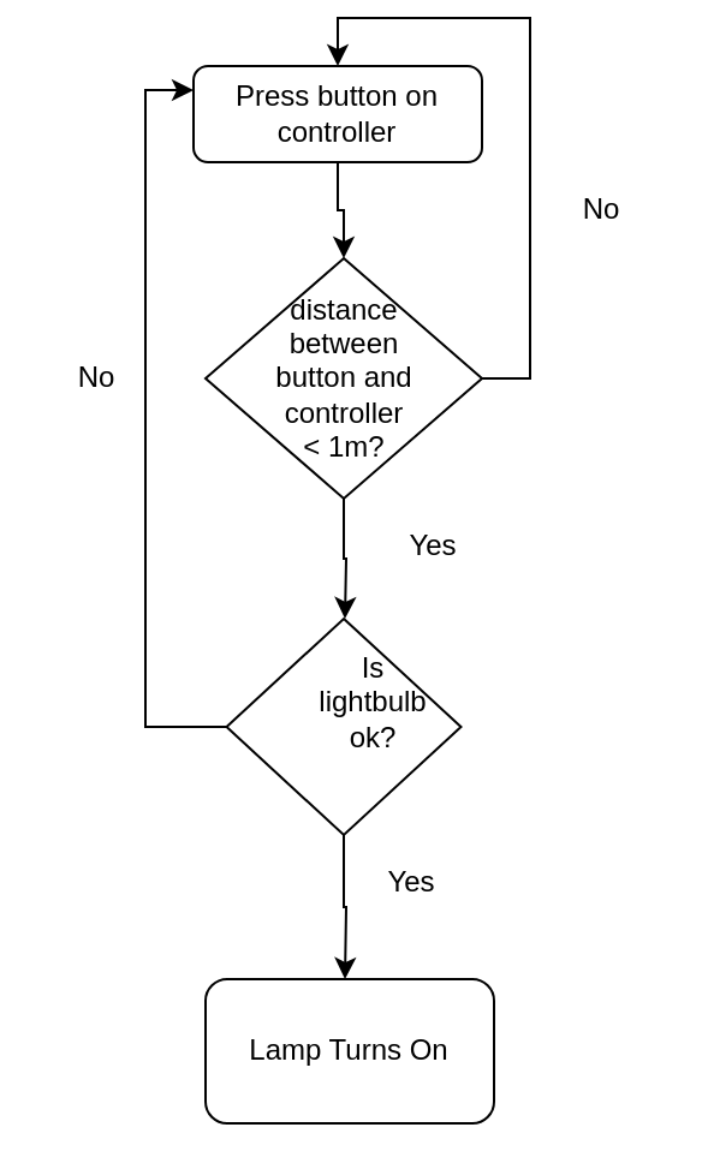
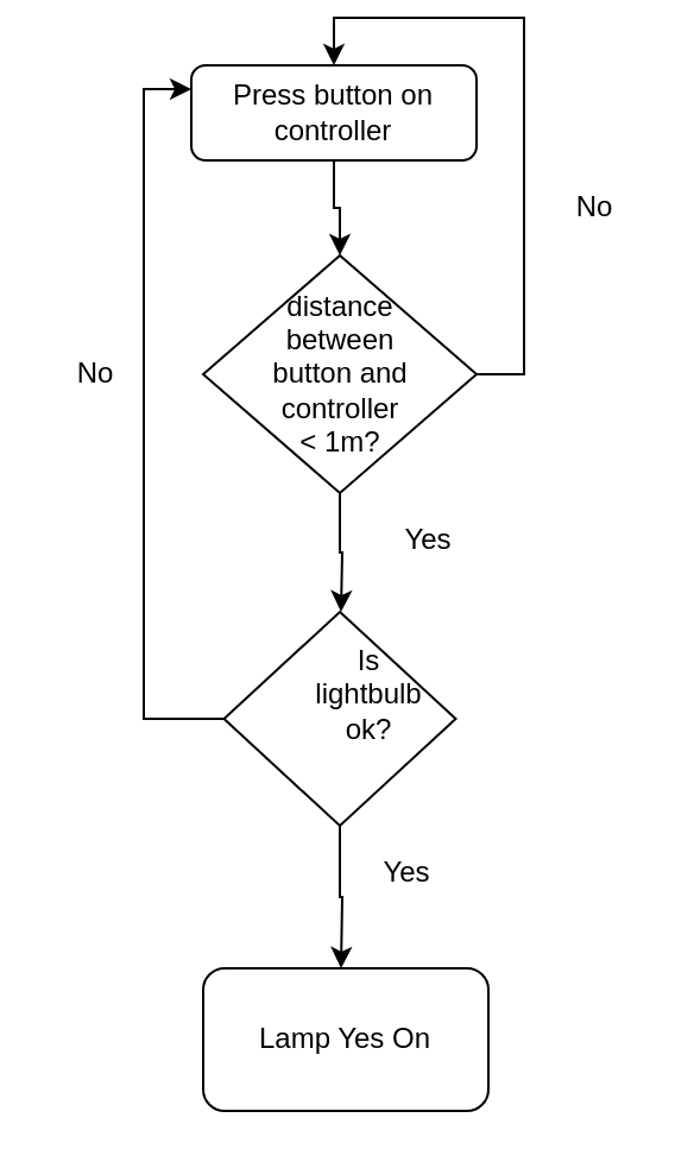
- <mxCell id="14" value="Lamp Turns On" style="rounded=1;whiteSpace=wrap;html=1;" vertex="1" parent="1"><mxGeometry x="85" y="400" width="120" height="60" as="geometry" /></mxCell>
+ <mxCell id="14" value="Lamp Yes On" style="rounded=1;whiteSpace=wrap;html=1;" vertex="1" parent="1"><mxGeometry x="85" y="400" width="120" height="60" as="geometry" /></mxCell>
